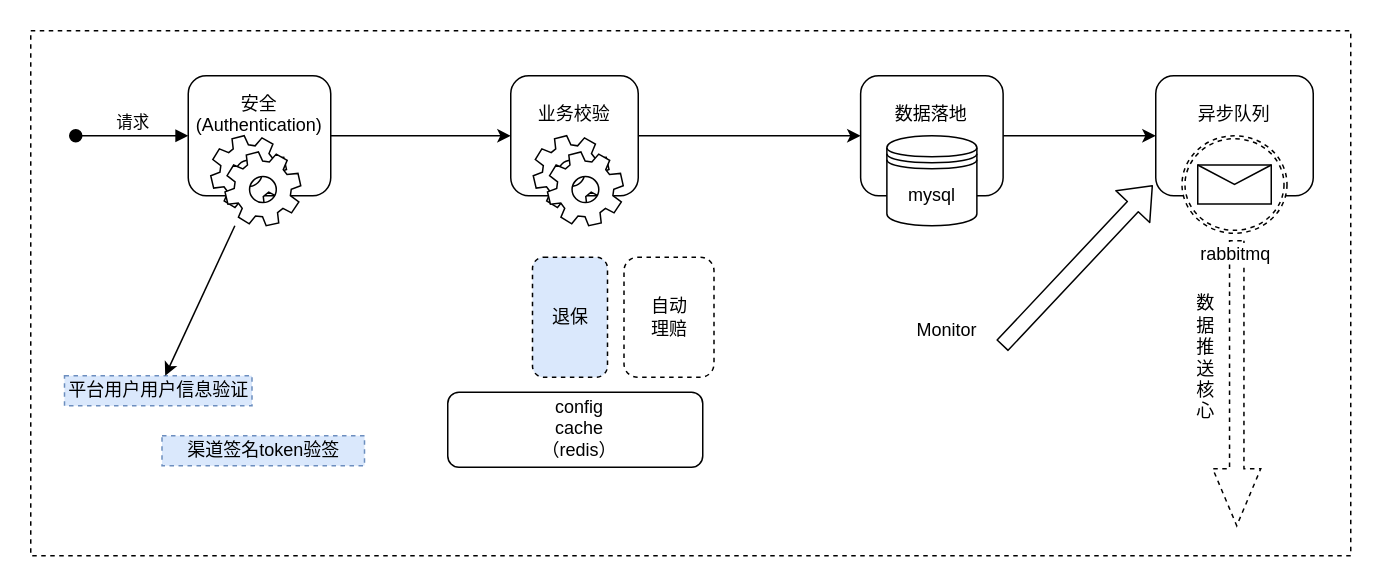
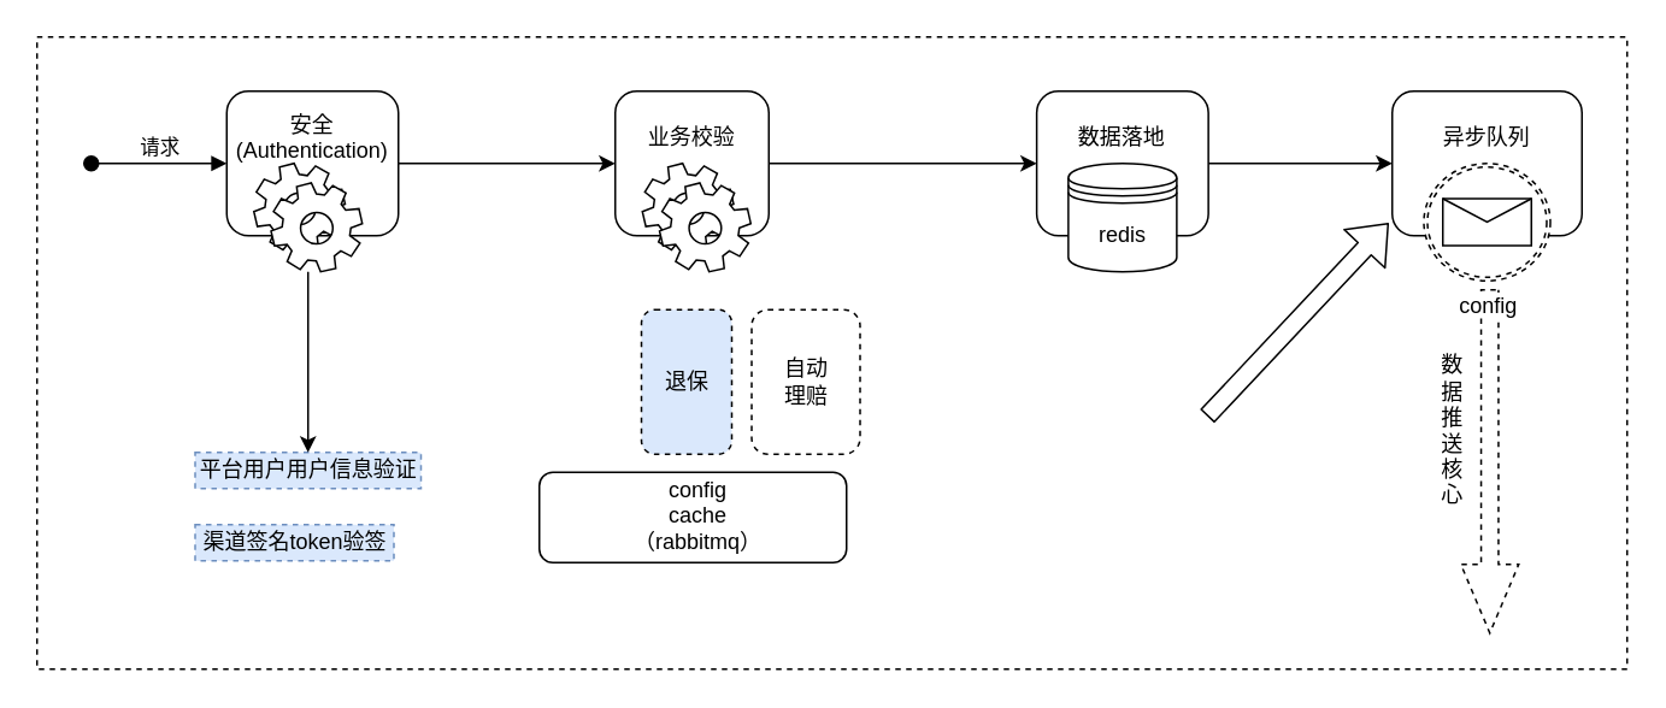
- <mxCell id="13" value="mysql" style="shape=datastore;whiteSpace=wrap;html=1;" vertex="1" parent="1"><mxGeometry x="590.75" y="90" width="60" height="60" as="geometry" /></mxCell>
+ <mxCell id="13" value="redis" style="shape=datastore;whiteSpace=wrap;html=1;" vertex="1" parent="1"><mxGeometry x="590.75" y="90" width="60" height="60" as="geometry" /></mxCell>
- <mxCell id="20" value="rabbitmq&lt;br&gt;" style="shape=mxgraph.bpmn.shape;html=1;verticalLabelPosition=bottom;labelBackgroundColor=#ffffff;verticalAlign=top;align=center;perimeter=ellipsePerimeter;outlineConnect=0;outline=boundNonint;symbol=message;" vertex="1" parent="1"><mxGeometry x="787.5" y="90" width="70" height="65" as="geometry" /></mxCell>
+ <mxCell id="20" value="config&lt;br&gt;" style="shape=mxgraph.bpmn.shape;html=1;verticalLabelPosition=bottom;labelBackgroundColor=#ffffff;verticalAlign=top;align=center;perimeter=ellipsePerimeter;outlineConnect=0;outline=boundNonint;symbol=message;" vertex="1" parent="1"><mxGeometry x="787.5" y="90" width="70" height="65" as="geometry" /></mxCell>
- <mxCell id="24" value="Monitor" style="text;html=1;strokeColor=none;fillColor=none;align=center;verticalAlign=middle;whiteSpace=wrap;rounded=0;" vertex="1" parent="23"><mxGeometry x="20" width="40" height="20" as="geometry" /></mxCell>
- <mxCell id="17" value="平台用户用户信息验证" style="text;html=1;strokeColor=#6c8ebf;fillColor=#dae8fc;align=center;verticalAlign=middle;whiteSpace=wrap;rounded=0;dashed=1;" vertex="1" parent="1"><mxGeometry x="42.5" y="250" width="125" height="20" as="geometry" /></mxCell>
+ <mxCell id="17" value="平台用户用户信息验证" style="text;html=1;strokeColor=#6c8ebf;fillColor=#dae8fc;align=center;verticalAlign=middle;whiteSpace=wrap;rounded=0;dashed=1;" vertex="1" parent="1"><mxGeometry x="107.5" y="250" width="125" height="20" as="geometry" /></mxCell>
- <mxCell id="30" value="config&lt;br&gt;cache&lt;br&gt;（redis）" style="text;html=1;strokeColor=none;fillColor=none;align=center;verticalAlign=middle;whiteSpace=wrap;rounded=0;" vertex="1" parent="1"><mxGeometry x="363" y="264" width="46" height="41" as="geometry" /></mxCell>
+ <mxCell id="30" value="config&lt;br&gt;cache&lt;br&gt;（rabbitmq）" style="text;html=1;strokeColor=none;fillColor=none;align=center;verticalAlign=middle;whiteSpace=wrap;rounded=0;" vertex="1" parent="1"><mxGeometry x="363" y="264" width="46" height="41" as="geometry" /></mxCell>
- <mxCell id="16" value="渠道签名token验签" style="text;html=1;strokeColor=#6c8ebf;fillColor=#dae8fc;align=center;verticalAlign=middle;whiteSpace=wrap;rounded=0;dashed=1;" vertex="1" parent="1"><mxGeometry x="107.5" y="290" width="135" height="20" as="geometry" /></mxCell>
+ <mxCell id="16" value="渠道签名token验签" style="text;html=1;strokeColor=#6c8ebf;fillColor=#dae8fc;align=center;verticalAlign=middle;whiteSpace=wrap;rounded=0;dashed=1;" vertex="1" parent="1"><mxGeometry x="107.5" y="290" width="110" height="20" as="geometry" /></mxCell>
